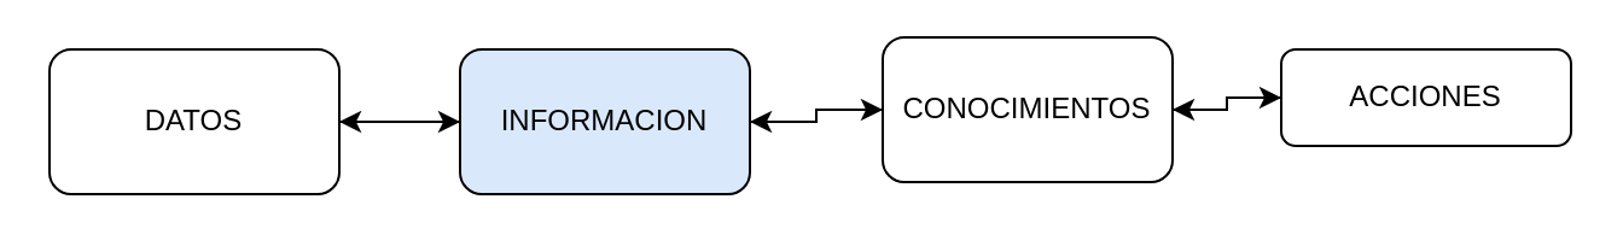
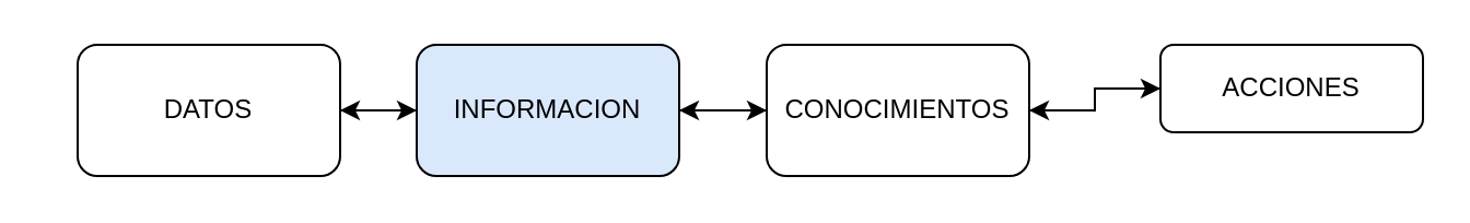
- <mxCell id="9" value="CONOCIMIENTOS" style="rounded=1;whiteSpace=wrap;html=1;" vertex="1" parent="1"><mxGeometry x="365" y="15" width="120" height="60" as="geometry" /></mxCell>
+ <mxCell id="9" value="CONOCIMIENTOS" style="rounded=1;whiteSpace=wrap;html=1;" vertex="1" parent="1"><mxGeometry x="350" y="20" width="120" height="60" as="geometry" /></mxCell>
- <mxCell id="3" value="DATOS" style="rounded=1;whiteSpace=wrap;html=1;" vertex="1" parent="1"><mxGeometry x="20" y="20" width="120" height="60" as="geometry" /></mxCell>
+ <mxCell id="3" value="DATOS" style="rounded=1;whiteSpace=wrap;html=1;" vertex="1" parent="1"><mxGeometry x="35" y="20" width="120" height="60" as="geometry" /></mxCell>
